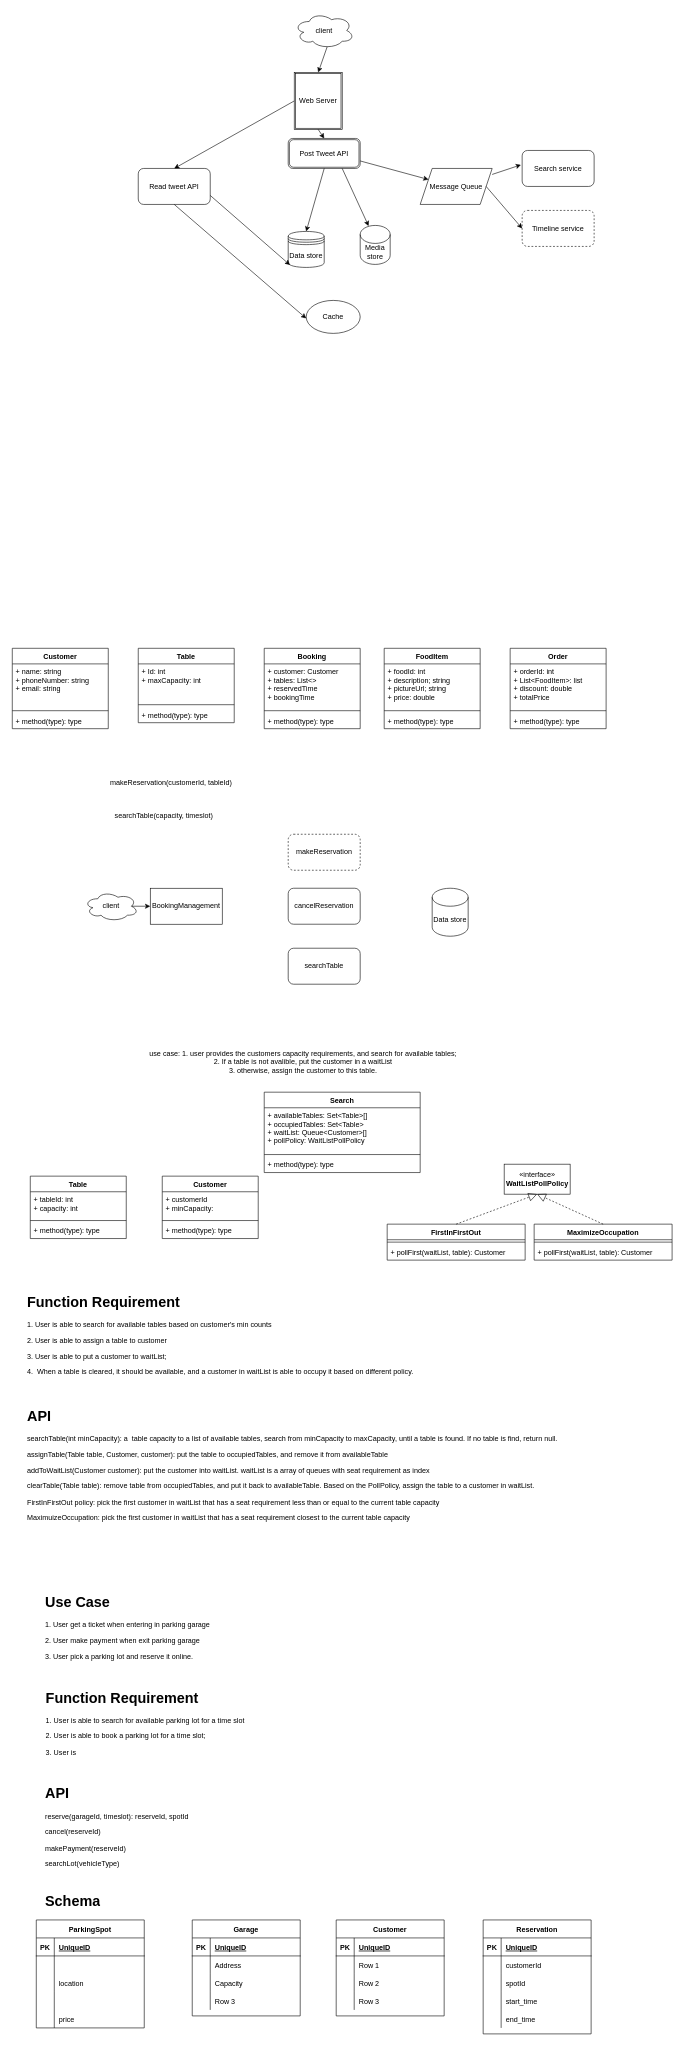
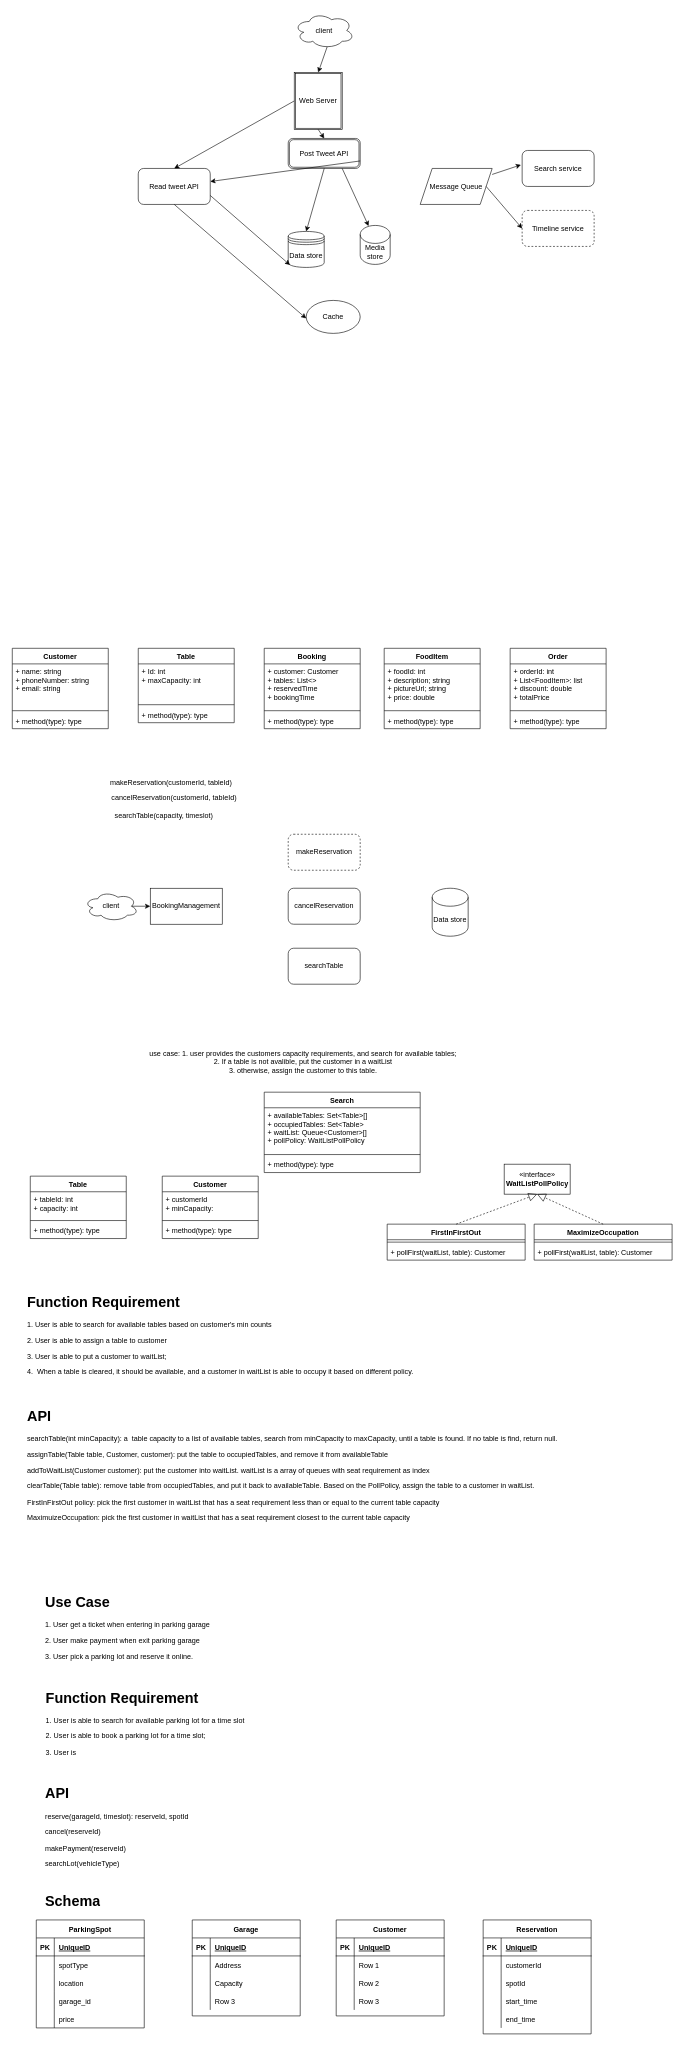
- <mxCell id="11" value="" style="endArrow=classic;html=1;entryX=0;entryY=0.25;entryDx=0;entryDy=0;exitX=1;exitY=0.75;exitDx=0;exitDy=0;" edge="1" parent="1" source="4" target="10"><mxGeometry width="50" height="50" relative="1" as="geometry"><mxPoint x="510" y="410" as="sourcePoint" /><mxPoint x="560" y="360" as="targetPoint" /></mxGeometry></mxCell>
+ <mxCell id="11" value="" style="endArrow=classic;html=1;exitX=1;exitY=0.75;exitDx=0;exitDy=0;" edge="1" parent="1" source="4" target="14"><mxGeometry width="50" height="50" relative="1" as="geometry"><mxPoint x="510" y="410" as="sourcePoint" /><mxPoint x="560" y="360" as="targetPoint" /></mxGeometry></mxCell>
+ <mxCell id="35" value="cancelReservation(customerId, tableId)" style="text;html=1;strokeColor=none;fillColor=none;align=center;verticalAlign=middle;whiteSpace=wrap;rounded=0;" vertex="1" parent="1"><mxGeometry x="180" y="1320" width="220" height="20" as="geometry" /></mxCell>
+ <mxCell id="86" value="spotType" style="shape=partialRectangle;connectable=0;fillColor=none;top=0;left=0;bottom=0;right=0;align=left;spacingLeft=6;overflow=hidden;" vertex="1" parent="84"><mxGeometry x="30" width="150" height="30" as="geometry" /></mxCell>
+ <mxCell id="92" value="garage_id" style="shape=partialRectangle;connectable=0;fillColor=none;top=0;left=0;bottom=0;right=0;align=left;spacingLeft=6;overflow=hidden;" vertex="1" parent="90"><mxGeometry x="30" width="150" height="30" as="geometry" /></mxCell>
